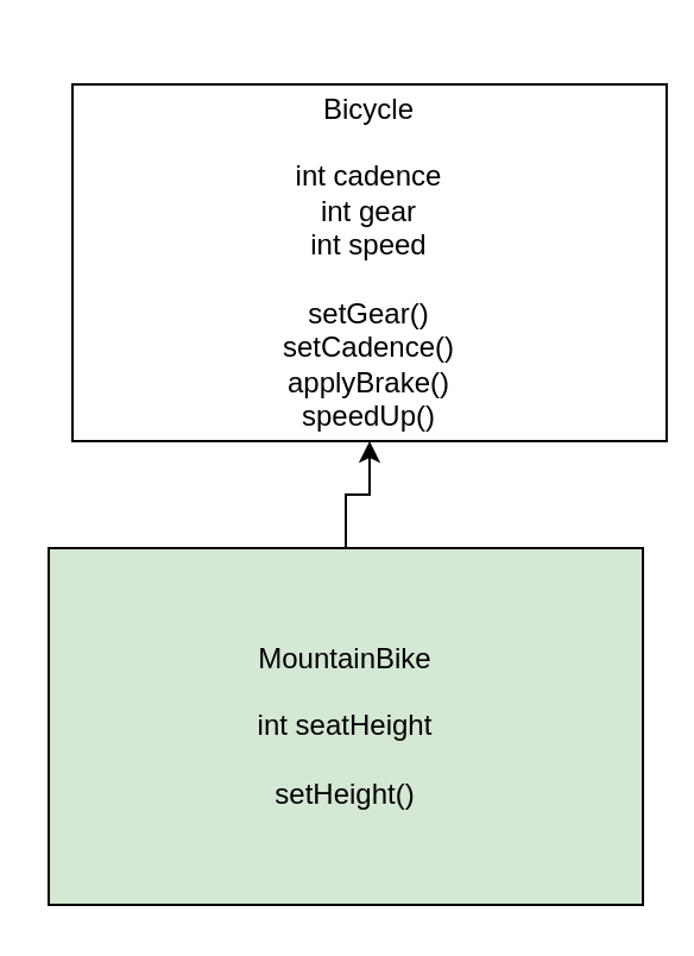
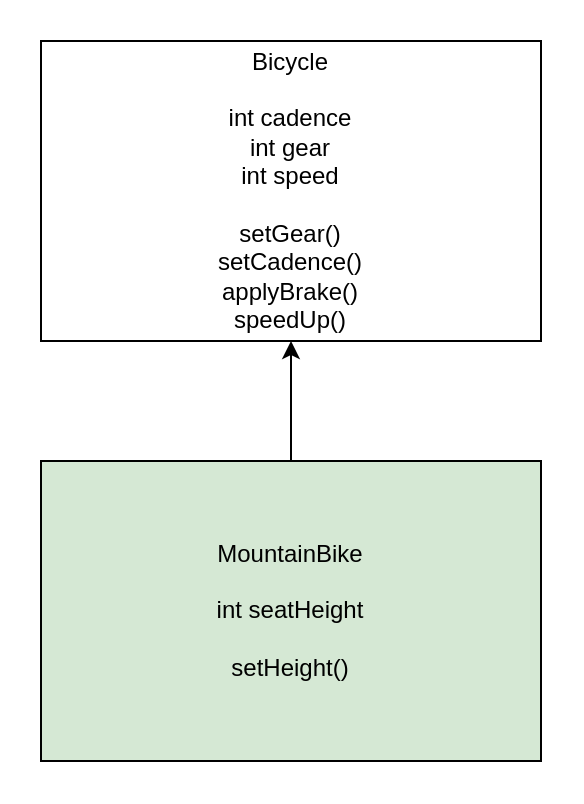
- <mxCell id="2" value="&lt;div&gt;Bicycle&lt;/div&gt;&lt;div&gt;&lt;br&gt;&lt;/div&gt;&lt;div&gt;int cadence&lt;/div&gt;&lt;div&gt;int gear&lt;/div&gt;&lt;div&gt;int speed&lt;/div&gt;&lt;div&gt;&lt;br&gt;&lt;/div&gt;&lt;div&gt;setGear()&lt;/div&gt;&lt;div&gt;setCadence()&lt;/div&gt;&lt;div&gt;applyBrake()&lt;/div&gt;&lt;div&gt;speedUp()&lt;br&gt;&lt;/div&gt;" style="rounded=0;whiteSpace=wrap;html=1;" vertex="1" parent="1"><mxGeometry x="30" y="35" width="250" height="150" as="geometry" /></mxCell>
+ <mxCell id="2" value="&lt;div&gt;Bicycle&lt;/div&gt;&lt;div&gt;&lt;br&gt;&lt;/div&gt;&lt;div&gt;int cadence&lt;/div&gt;&lt;div&gt;int gear&lt;/div&gt;&lt;div&gt;int speed&lt;/div&gt;&lt;div&gt;&lt;br&gt;&lt;/div&gt;&lt;div&gt;setGear()&lt;/div&gt;&lt;div&gt;setCadence()&lt;/div&gt;&lt;div&gt;applyBrake()&lt;/div&gt;&lt;div&gt;speedUp()&lt;br&gt;&lt;/div&gt;" style="rounded=0;whiteSpace=wrap;html=1;" vertex="1" parent="1"><mxGeometry x="20" y="20" width="250" height="150" as="geometry" /></mxCell>
